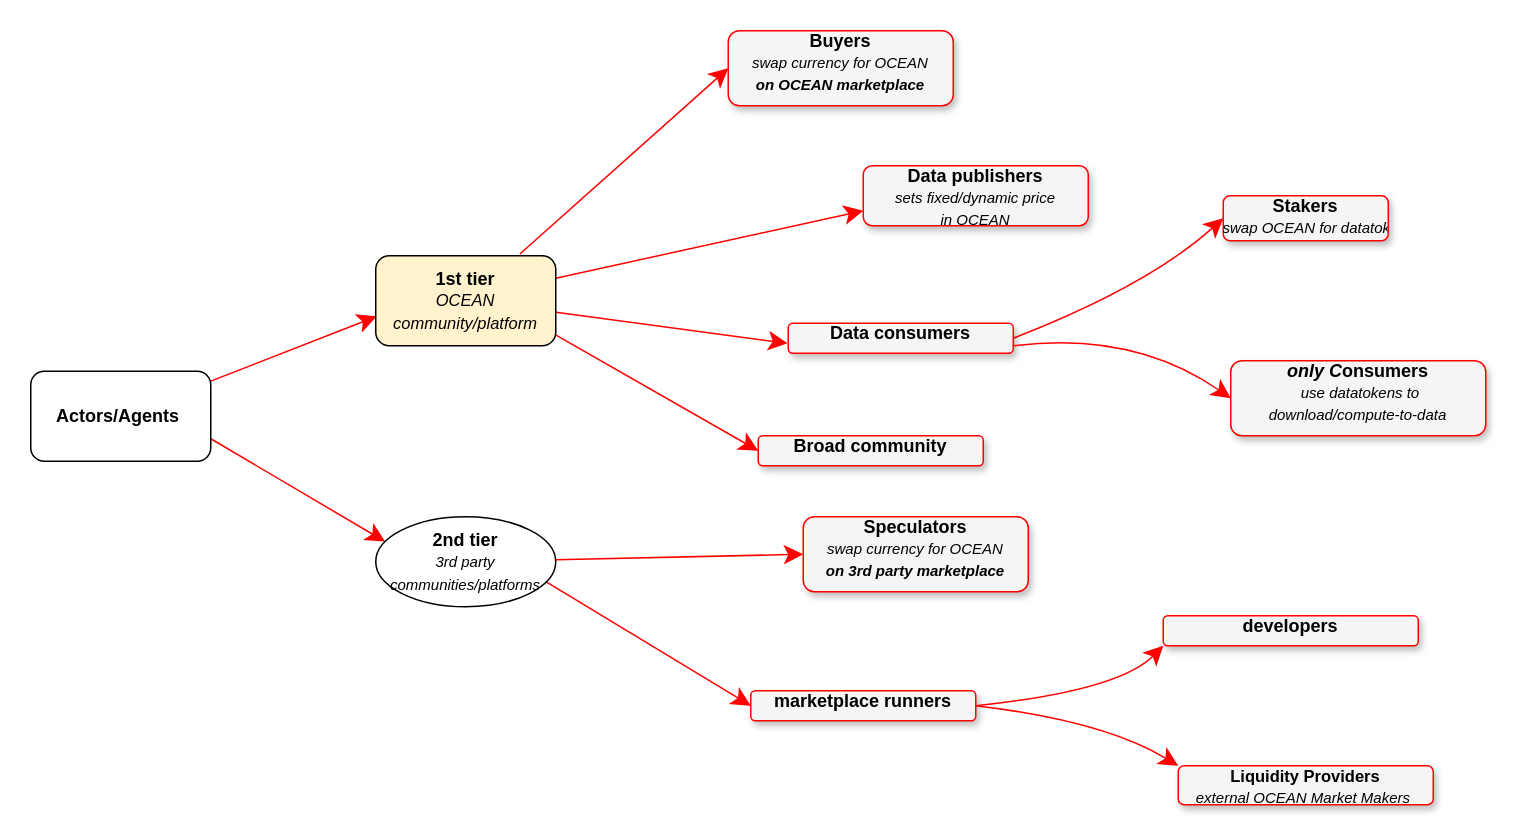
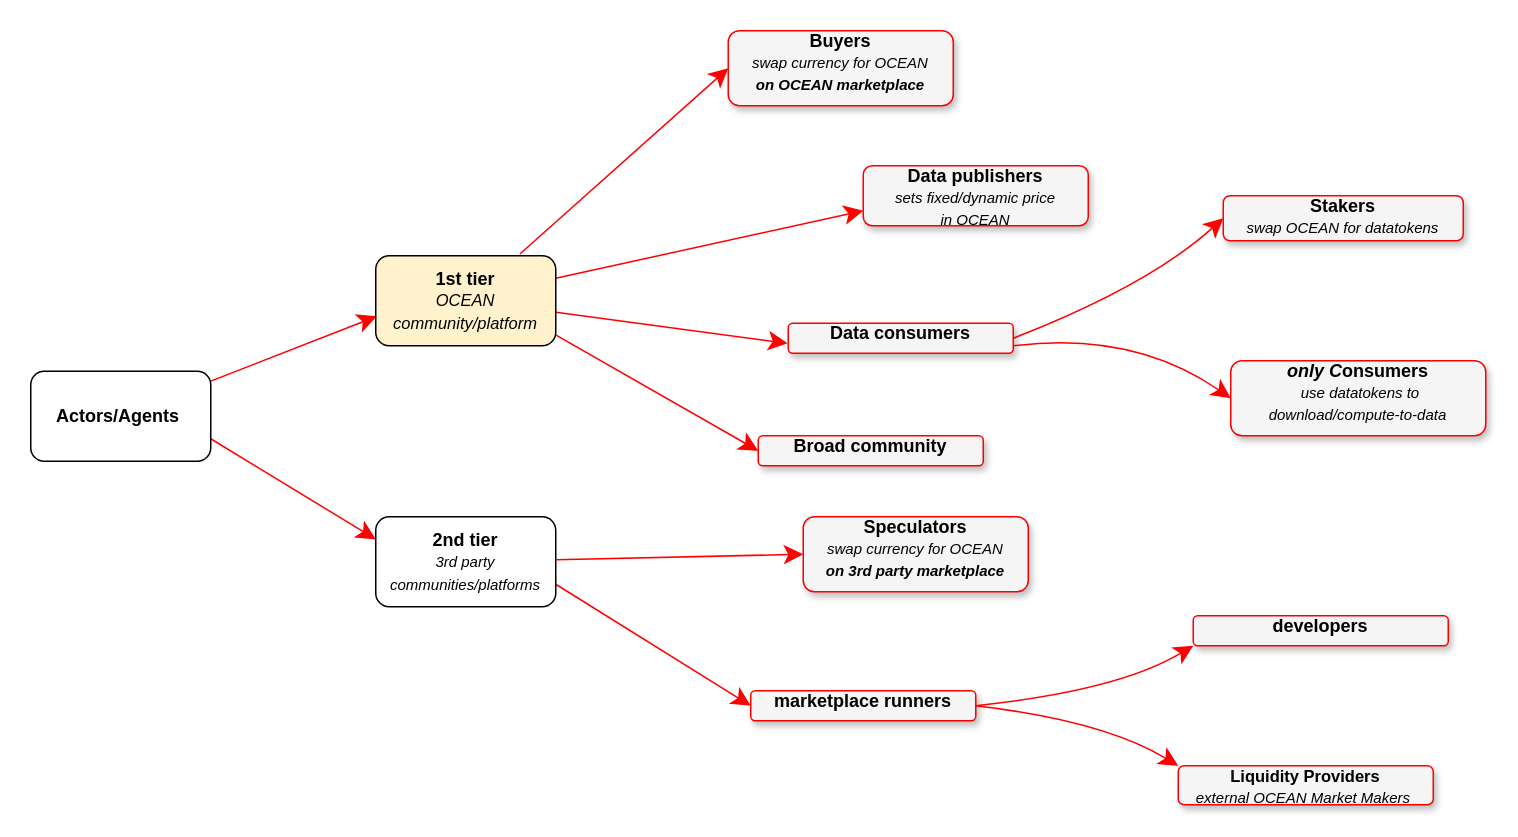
- <mxCell id="18" value="&lt;b&gt;Stakers&lt;br&gt;&lt;/b&gt;&lt;i&gt;&lt;font style=&quot;font-size: 10px;&quot;&gt;swap OCEAN for datatokens&lt;/font&gt;&lt;/i&gt;" style="text;html=1;strokeColor=#FF0000;fillColor=#f5f5f5;overflow=fill;rounded=1;shadow=1;fontSize=12;align=center;verticalAlign=middle;" parent="1" vertex="1"><mxGeometry x="815" y="130" width="110" height="30" as="geometry" /></mxCell>
+ <mxCell id="18" value="&lt;b&gt;Stakers&lt;br&gt;&lt;/b&gt;&lt;i&gt;&lt;font style=&quot;font-size: 10px;&quot;&gt;swap OCEAN for datatokens&lt;/font&gt;&lt;/i&gt;" style="text;html=1;strokeColor=#FF0000;fillColor=#f5f5f5;overflow=fill;rounded=1;shadow=1;fontSize=12;align=center;verticalAlign=middle;" parent="1" vertex="1"><mxGeometry x="815" y="130" width="160" height="30" as="geometry" /></mxCell>
- <mxCell id="14" value="&lt;b&gt;2nd tier&lt;/b&gt;&lt;br&gt;&lt;i style=&quot;&quot;&gt;&lt;font style=&quot;font-size: 10px;&quot;&gt;3rd party communities/platforms&lt;/font&gt;&lt;/i&gt;" style="ellipse;whiteSpace=wrap;html=1;" parent="1" vertex="1"><mxGeometry x="250" y="344" width="120" height="60" as="geometry" /></mxCell>
+ <mxCell id="14" value="&lt;b&gt;2nd tier&lt;/b&gt;&lt;br&gt;&lt;i style=&quot;&quot;&gt;&lt;font style=&quot;font-size: 10px;&quot;&gt;3rd party communities/platforms&lt;/font&gt;&lt;/i&gt;" style="rounded=1;whiteSpace=wrap;html=1;" parent="1" vertex="1"><mxGeometry x="250" y="344" width="120" height="60" as="geometry" /></mxCell>
- <mxCell id="24" value="&lt;b&gt;developers&lt;/b&gt;" style="text;html=1;strokeColor=#FF0000;fillColor=#f5f5f5;overflow=fill;rounded=1;shadow=1;fontSize=12;align=center;" vertex="1" parent="1"><mxGeometry x="775" y="410" width="170" height="20" as="geometry" /></mxCell>
+ <mxCell id="24" value="&lt;b&gt;developers&lt;/b&gt;" style="text;html=1;strokeColor=#FF0000;fillColor=#f5f5f5;overflow=fill;rounded=1;shadow=1;fontSize=12;align=center;" vertex="1" parent="1"><mxGeometry x="795" y="410" width="170" height="20" as="geometry" /></mxCell>
